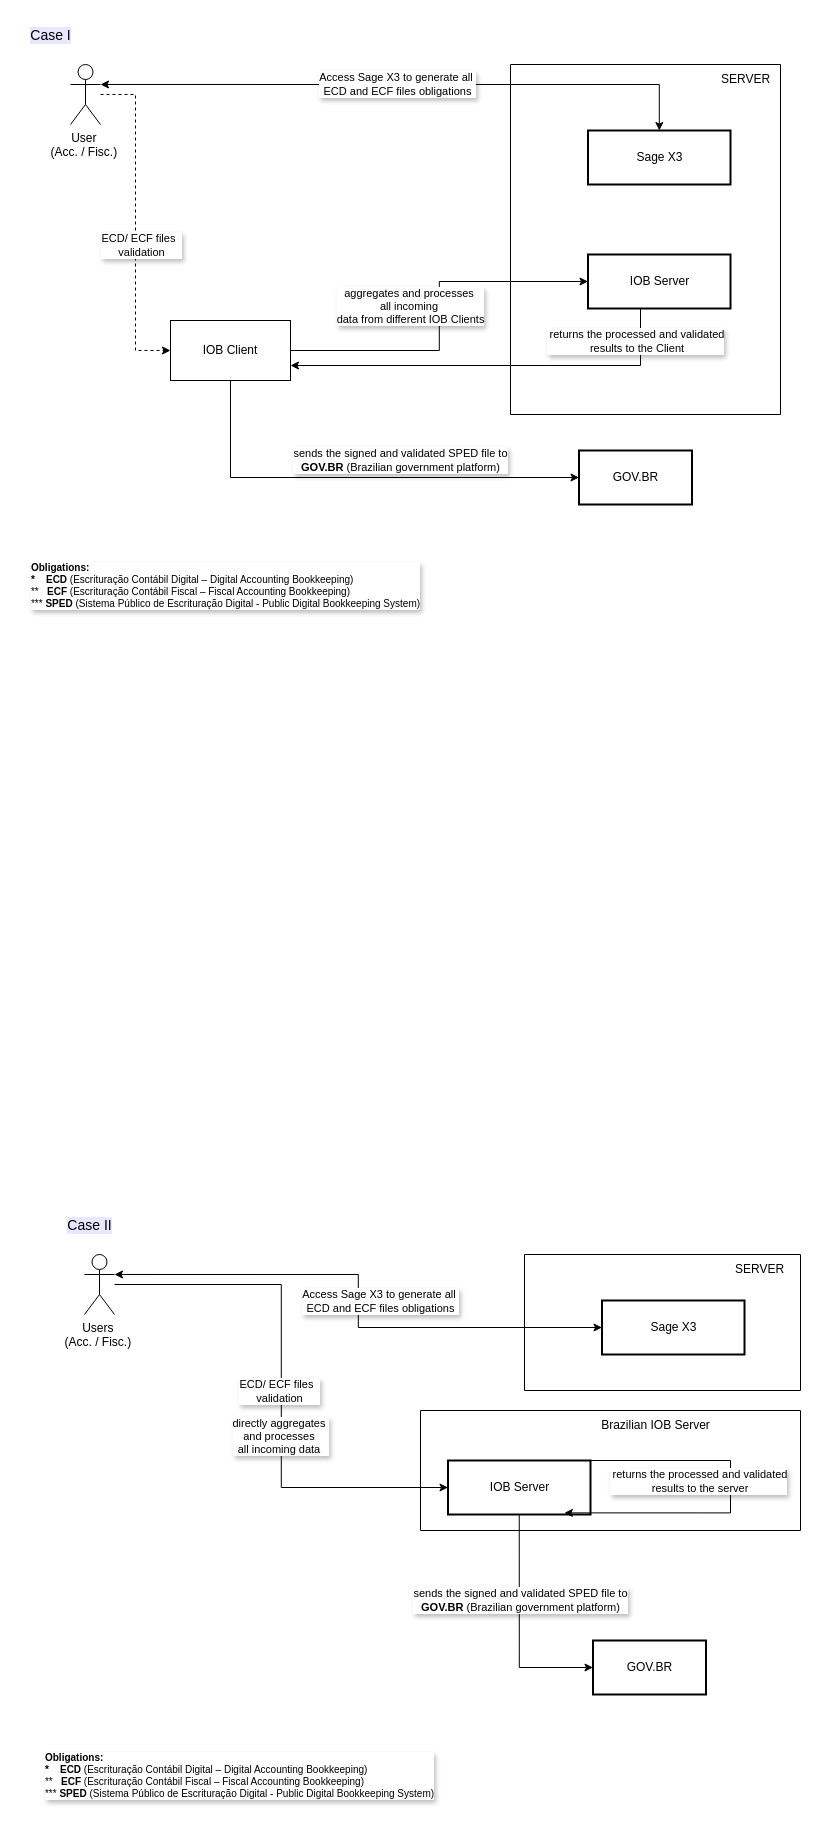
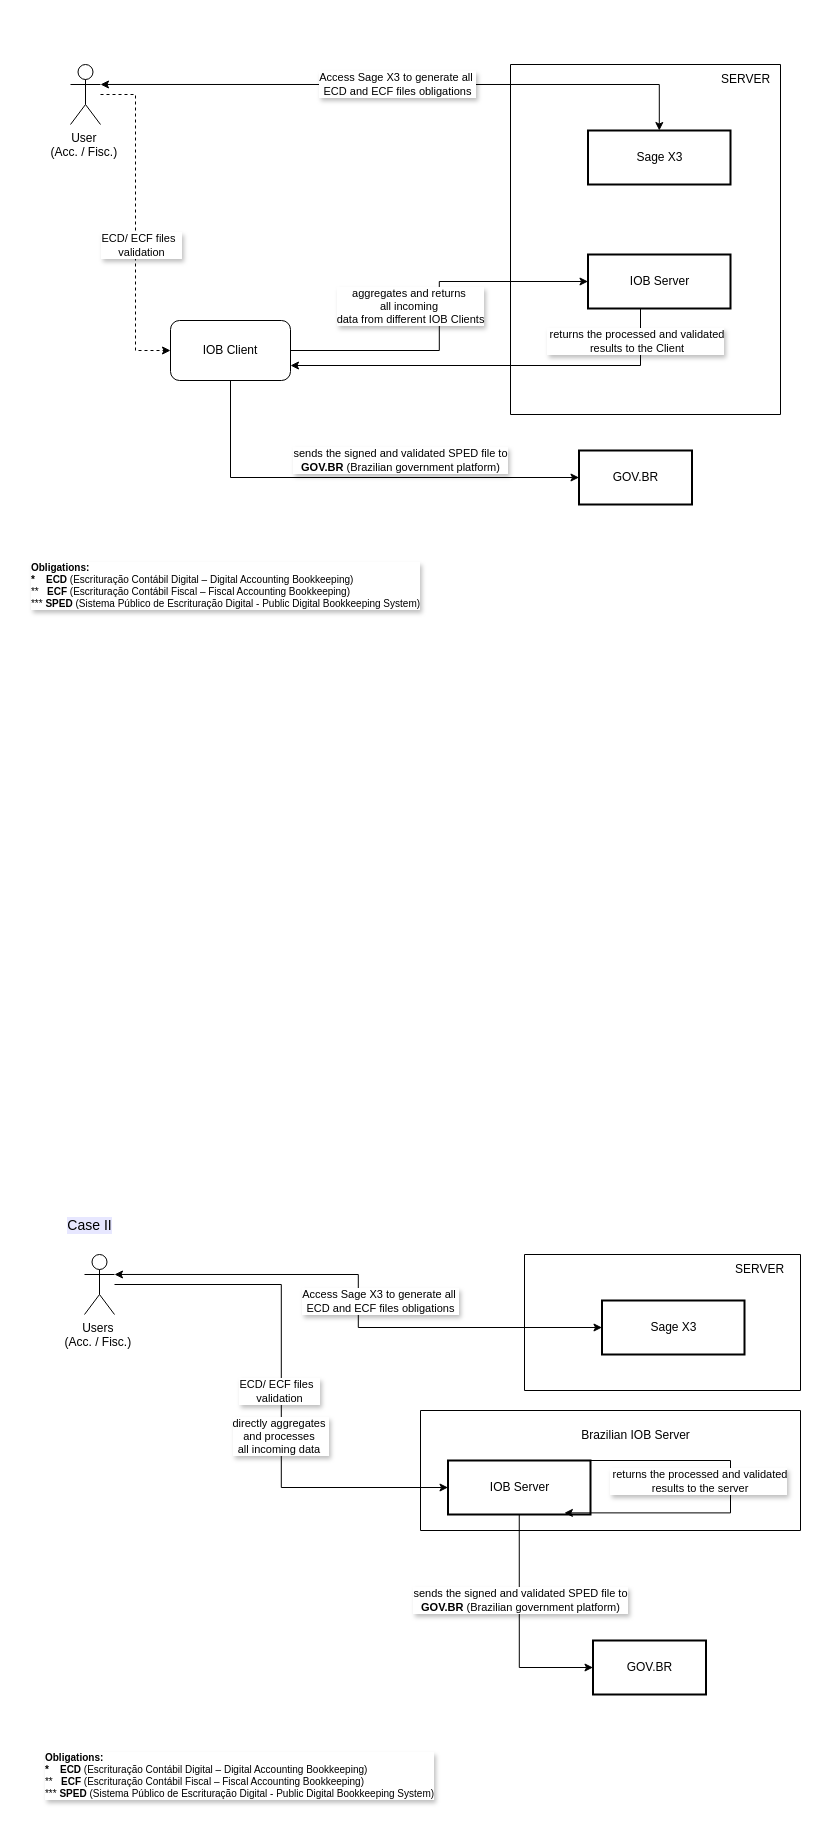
- <mxCell id="21" value="Case I" style="text;html=1;align=center;verticalAlign=middle;resizable=0;points=[];autosize=1;strokeColor=none;fillColor=none;labelBorderColor=none;fontSize=14;labelBackgroundColor=#E7E7FF;" vertex="1" parent="1"><mxGeometry x="20" width="60" height="30" as="geometry" y="20" /></mxCell>
- <mxCell id="18" value="aggregates and processes&amp;nbsp;&lt;div&gt;all incoming&amp;nbsp;&lt;/div&gt;&lt;div&gt;data from different IOB Clients&lt;/div&gt;" style="edgeLabel;html=1;align=center;verticalAlign=middle;resizable=0;points=[];textShadow=1;" vertex="1" connectable="0" parent="1"><mxGeometry x="430" y="340" as="geometry"><mxPoint x="-21" y="-35" as="offset" /></mxGeometry></mxCell>
+ <mxCell id="18" value="aggregates and returns&amp;nbsp;&lt;div&gt;all incoming&amp;nbsp;&lt;/div&gt;&lt;div&gt;data from different IOB Clients&lt;/div&gt;" style="edgeLabel;html=1;align=center;verticalAlign=middle;resizable=0;points=[];textShadow=1;" vertex="1" connectable="0" parent="1"><mxGeometry x="430" y="340" as="geometry"><mxPoint x="-21" y="-35" as="offset" /></mxGeometry></mxCell>
- <mxCell id="13" value="IOB Client" style="rounded=0;whiteSpace=wrap;html=1;" vertex="1" parent="1"><mxGeometry x="170" y="320" width="120" height="60" as="geometry" /></mxCell>
+ <mxCell id="13" value="IOB Client" style="whiteSpace=wrap;html=1;rounded=1;" vertex="1" parent="1"><mxGeometry x="170" y="320" width="120" height="60" as="geometry" /></mxCell>
- <mxCell id="38" value="Brazilian IOB Server" style="text;html=1;align=center;verticalAlign=middle;resizable=0;points=[];autosize=1;strokeColor=none;fillColor=none;" vertex="1" parent="37"><mxGeometry x="170" width="130" height="30" as="geometry" /></mxCell>
+ <mxCell id="38" value="Brazilian IOB Server" style="text;html=1;align=center;verticalAlign=middle;resizable=0;points=[];autosize=1;strokeColor=none;fillColor=none;" vertex="1" parent="37"><mxGeometry x="150" y="10" width="130" height="30" as="geometry" /></mxCell>
